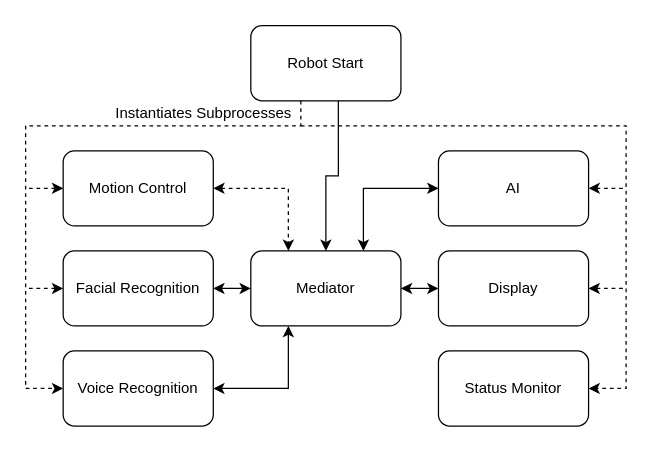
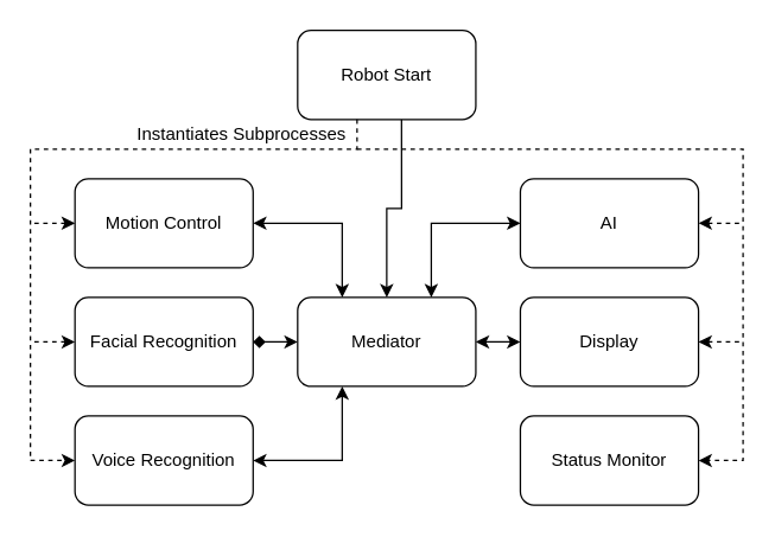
- <mxCell id="5" style="edgeStyle=orthogonalEdgeStyle;rounded=0;orthogonalLoop=1;jettySize=auto;html=1;entryX=0.25;entryY=0;entryDx=0;entryDy=0;startArrow=classic;startFill=1;endArrow=classic;endFill=1;dashed=1;" edge="1" parent="1" source="6" target="9"><mxGeometry relative="1" as="geometry" /></mxCell>
+ <mxCell id="5" style="edgeStyle=orthogonalEdgeStyle;rounded=0;orthogonalLoop=1;jettySize=auto;html=1;entryX=0.25;entryY=0;entryDx=0;entryDy=0;startArrow=classic;startFill=1;endArrow=classic;endFill=1;" edge="1" parent="1" source="6" target="9"><mxGeometry relative="1" as="geometry" /></mxCell>
- <mxCell id="8" style="edgeStyle=orthogonalEdgeStyle;rounded=0;orthogonalLoop=1;jettySize=auto;html=1;startArrow=classic;startFill=1;endArrow=classic;endFill=1;" edge="1" parent="1" source="9" target="13"><mxGeometry relative="1" as="geometry" /></mxCell>
+ <mxCell id="8" style="edgeStyle=orthogonalEdgeStyle;rounded=0;orthogonalLoop=1;jettySize=auto;html=1;startArrow=classic;startFill=1;endArrow=diamond;endFill=1;" edge="1" parent="1" source="9" target="13"><mxGeometry relative="1" as="geometry" /></mxCell>
